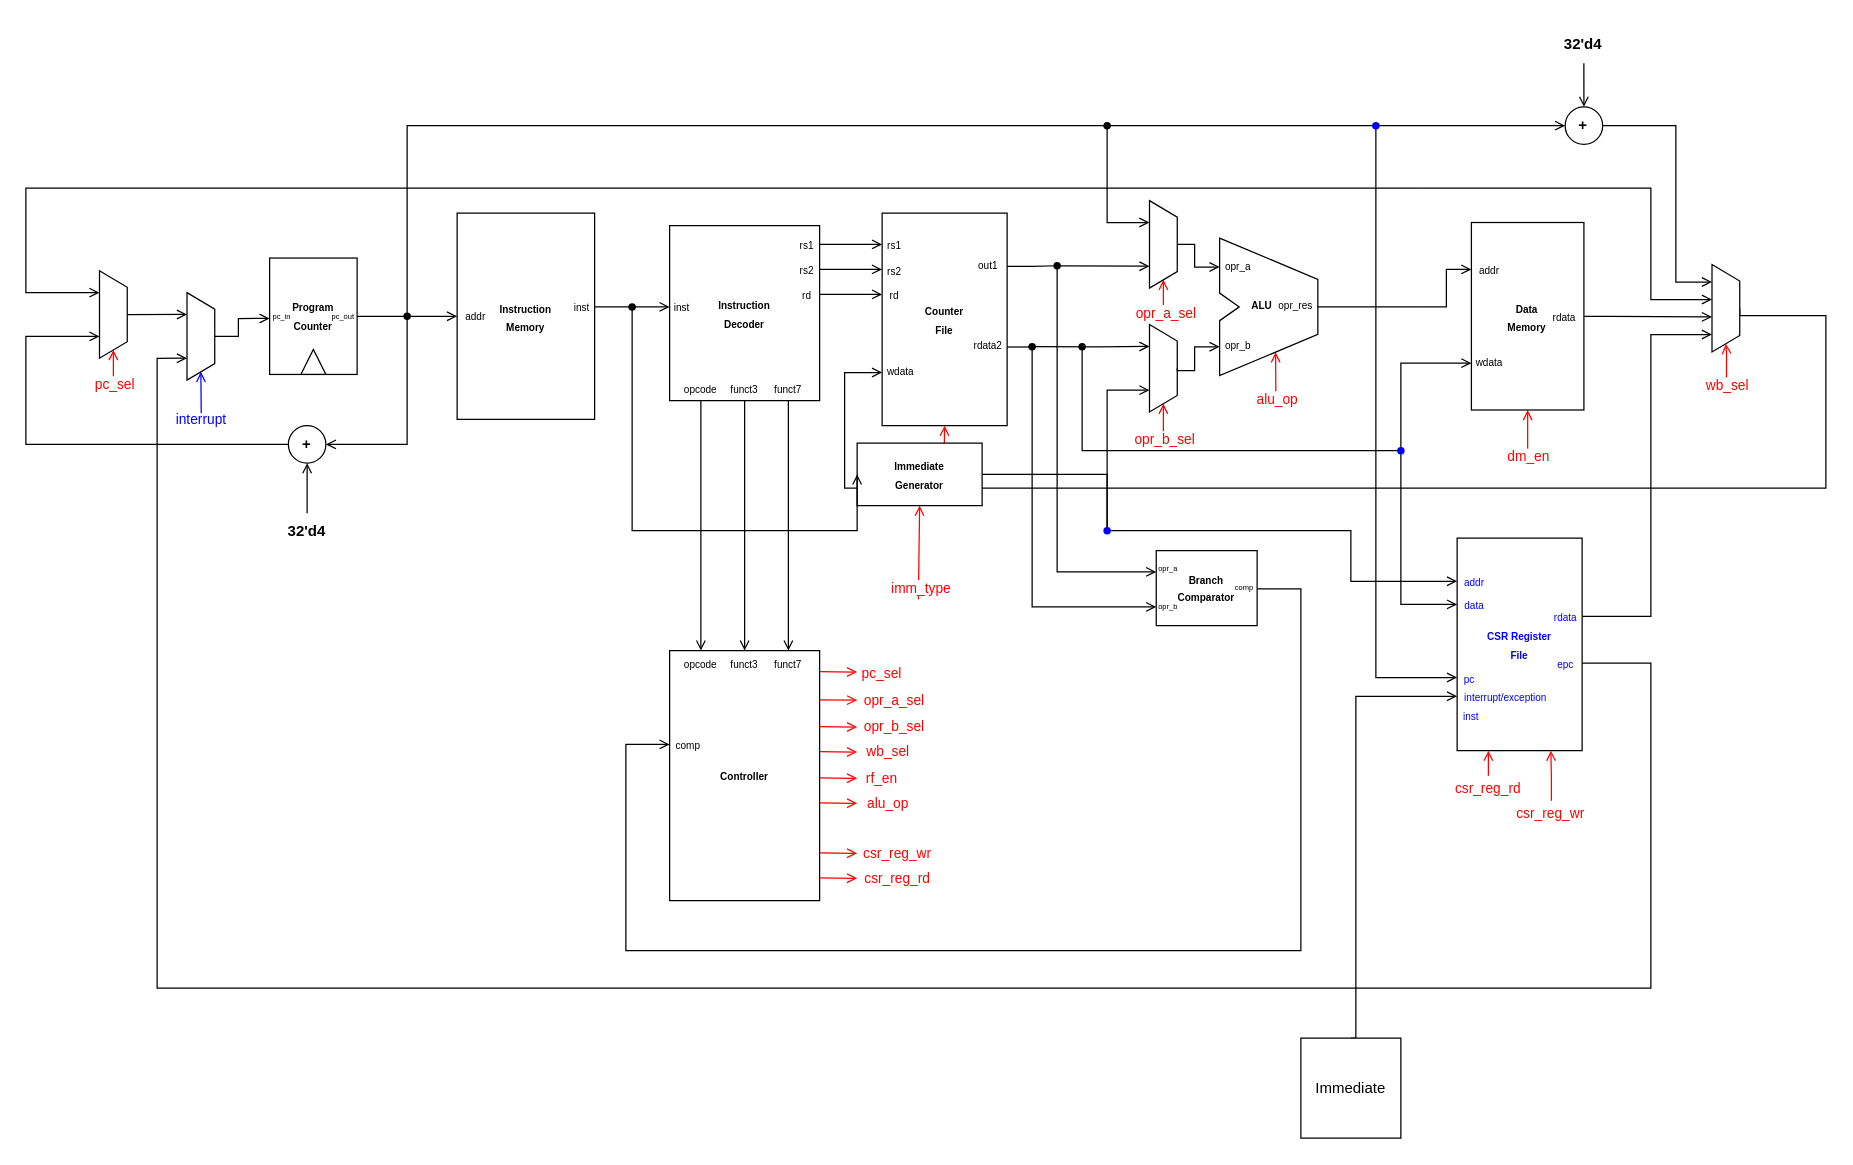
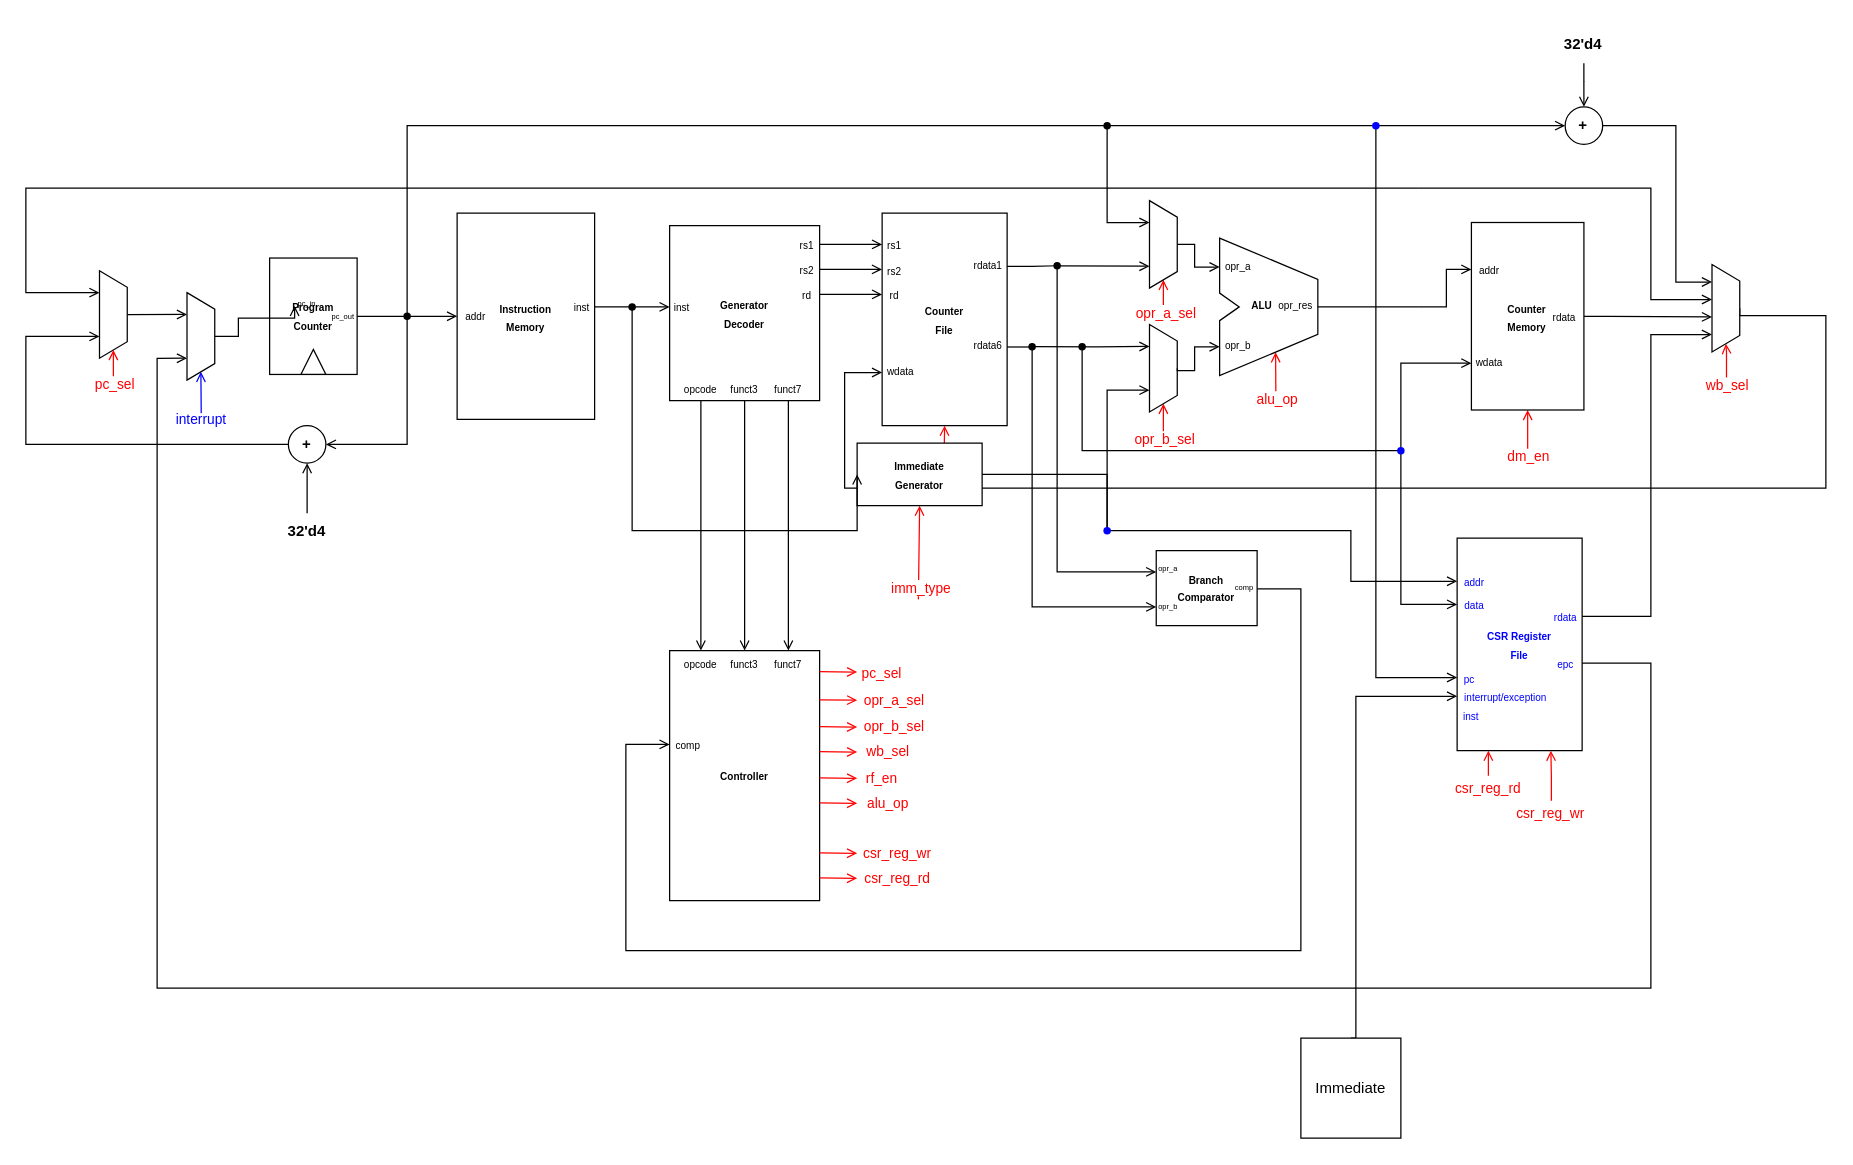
- <mxCell id="89" value="&lt;font style=&quot;font-size: 8px;&quot;&gt;out1&lt;/font&gt;" style="text;html=1;strokeColor=none;fillColor=none;align=center;verticalAlign=middle;whiteSpace=wrap;rounded=0;" vertex="1" parent="1"><mxGeometry x="775" y="206.1" width="30" height="10" as="geometry" /></mxCell>
+ <mxCell id="89" value="&lt;font style=&quot;font-size: 8px;&quot;&gt;rdata1&lt;/font&gt;" style="text;html=1;strokeColor=none;fillColor=none;align=center;verticalAlign=middle;whiteSpace=wrap;rounded=0;" vertex="1" parent="1"><mxGeometry x="775" y="206.1" width="30" height="10" as="geometry" /></mxCell>
- <mxCell id="6" value="&lt;font style=&quot;font-size: 8px;&quot;&gt;&lt;b&gt;Instruction&lt;br&gt;Decoder&lt;/b&gt;&lt;/font&gt;" style="rounded=0;whiteSpace=wrap;html=1;" vertex="1" parent="1"><mxGeometry x="535" y="180" width="120" height="140" as="geometry" /></mxCell>
+ <mxCell id="6" value="&lt;font style=&quot;font-size: 8px;&quot;&gt;&lt;b&gt;Generator&lt;br&gt;Decoder&lt;/b&gt;&lt;/font&gt;" style="rounded=0;whiteSpace=wrap;html=1;" vertex="1" parent="1"><mxGeometry x="535" y="180" width="120" height="140" as="geometry" /></mxCell>
- <mxCell id="85" value="&lt;font style=&quot;font-size: 6px;&quot;&gt;pc_in&lt;/font&gt;" style="text;html=1;strokeColor=none;fillColor=none;align=center;verticalAlign=middle;whiteSpace=wrap;rounded=0;" vertex="1" parent="1"><mxGeometry x="215" y="243" width="20" height="15" as="geometry" /></mxCell>
+ <mxCell id="85" value="&lt;font style=&quot;font-size: 6px;&quot;&gt;pc_in&lt;/font&gt;" style="text;html=1;strokeColor=none;fillColor=none;align=center;verticalAlign=middle;whiteSpace=wrap;rounded=0;" vertex="1" parent="1"><mxGeometry x="235" y="233" width="20" height="15" as="geometry" /></mxCell>
- <mxCell id="38" value="&lt;font style=&quot;font-size: 8px;&quot;&gt;&lt;b&gt;Data&lt;br&gt;Memory&lt;/b&gt;&lt;/font&gt;" style="whiteSpace=wrap;html=1;" vertex="1" parent="1"><mxGeometry x="1176.43" y="177.5" width="90" height="150" as="geometry" /></mxCell>
+ <mxCell id="38" value="&lt;font style=&quot;font-size: 8px;&quot;&gt;&lt;b&gt;Counter&lt;br&gt;Memory&lt;/b&gt;&lt;/font&gt;" style="whiteSpace=wrap;html=1;" vertex="1" parent="1"><mxGeometry x="1176.43" y="177.5" width="90" height="150" as="geometry" /></mxCell>
- <mxCell id="88" value="&lt;font style=&quot;font-size: 8px;&quot;&gt;rdata2&lt;/font&gt;" style="text;html=1;strokeColor=none;fillColor=none;align=center;verticalAlign=middle;whiteSpace=wrap;rounded=0;" vertex="1" parent="1"><mxGeometry x="775" y="270" width="30" height="10" as="geometry" /></mxCell>
+ <mxCell id="88" value="&lt;font style=&quot;font-size: 8px;&quot;&gt;rdata6&lt;/font&gt;" style="text;html=1;strokeColor=none;fillColor=none;align=center;verticalAlign=middle;whiteSpace=wrap;rounded=0;" vertex="1" parent="1"><mxGeometry x="775" y="270" width="30" height="10" as="geometry" /></mxCell>
